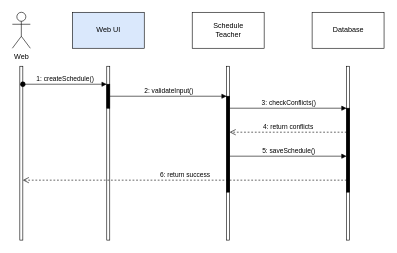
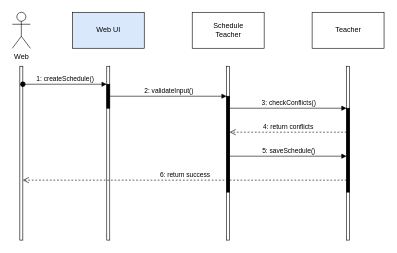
- <mxCell id="5" value="Database" style="html=1;dropTarget=0;" vertex="1" parent="1"><mxGeometry x="520" y="20" width="120" height="60" as="geometry" /></mxCell>
+ <mxCell id="5" value="Teacher" style="html=1;dropTarget=0;" vertex="1" parent="1"><mxGeometry x="520" y="20" width="120" height="60" as="geometry" /></mxCell>
